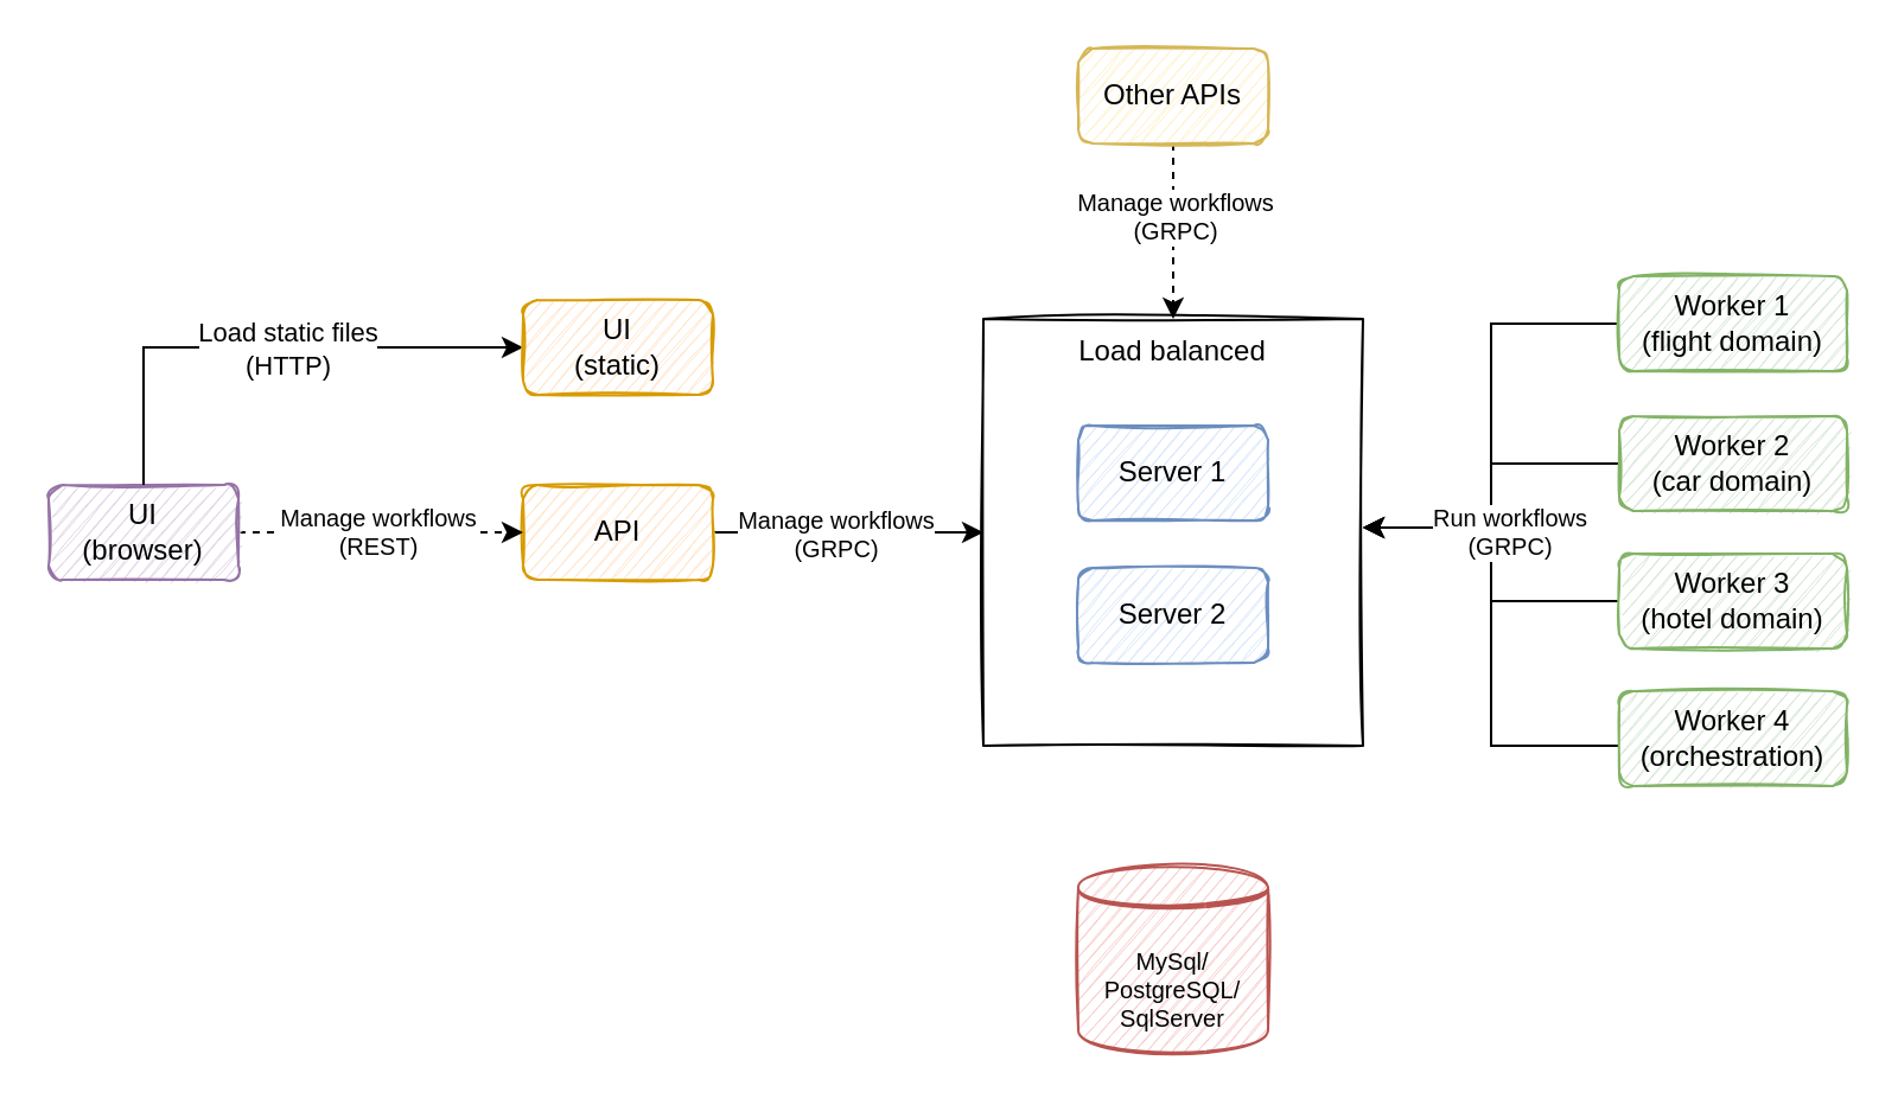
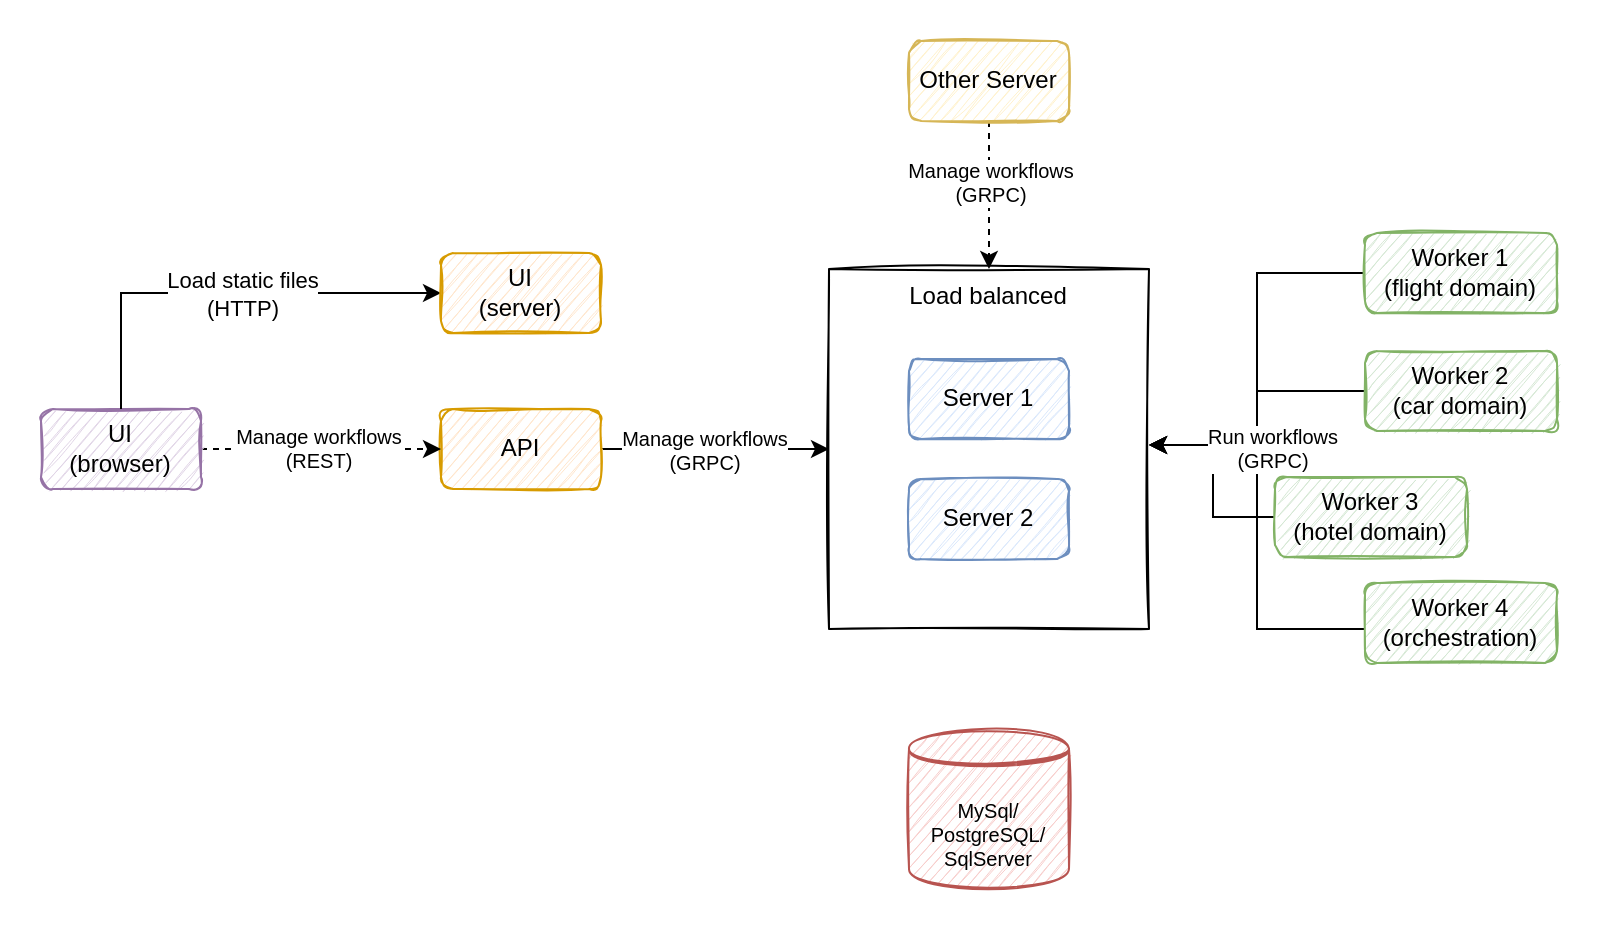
- <mxCell id="14" value="Other APIs" style="rounded=1;whiteSpace=wrap;html=1;fillColor=#fff2cc;strokeColor=#d6b656;sketch=1;" parent="1" vertex="1"><mxGeometry x="454" y="20" width="80" height="40" as="geometry" /></mxCell>
+ <mxCell id="14" value="Other Server" style="rounded=1;whiteSpace=wrap;html=1;fillColor=#fff2cc;strokeColor=#d6b656;sketch=1;" parent="1" vertex="1"><mxGeometry x="454" y="20" width="80" height="40" as="geometry" /></mxCell>
- <mxCell id="26" value="UI&lt;br&gt;(static)" style="rounded=1;whiteSpace=wrap;html=1;fillColor=#ffe6cc;strokeColor=#d79b00;sketch=1;" parent="1" vertex="1"><mxGeometry x="220" y="126" width="80" height="40" as="geometry" /></mxCell>
+ <mxCell id="26" value="UI&lt;br&gt;(server)" style="rounded=1;whiteSpace=wrap;html=1;fillColor=#ffe6cc;strokeColor=#d79b00;sketch=1;" parent="1" vertex="1"><mxGeometry x="220" y="126" width="80" height="40" as="geometry" /></mxCell>
- <mxCell id="22" value="Worker 3&lt;br&gt;(hotel domain)" style="rounded=1;whiteSpace=wrap;html=1;fillColor=#d5e8d4;strokeColor=#82b366;sketch=1;" parent="1" vertex="1"><mxGeometry x="682" y="233" width="96" height="40" as="geometry" /></mxCell>
+ <mxCell id="22" value="Worker 3&lt;br&gt;(hotel domain)" style="rounded=1;whiteSpace=wrap;html=1;fillColor=#d5e8d4;strokeColor=#82b366;sketch=1;" parent="1" vertex="1"><mxGeometry x="637" y="238" width="96" height="40" as="geometry" /></mxCell>
